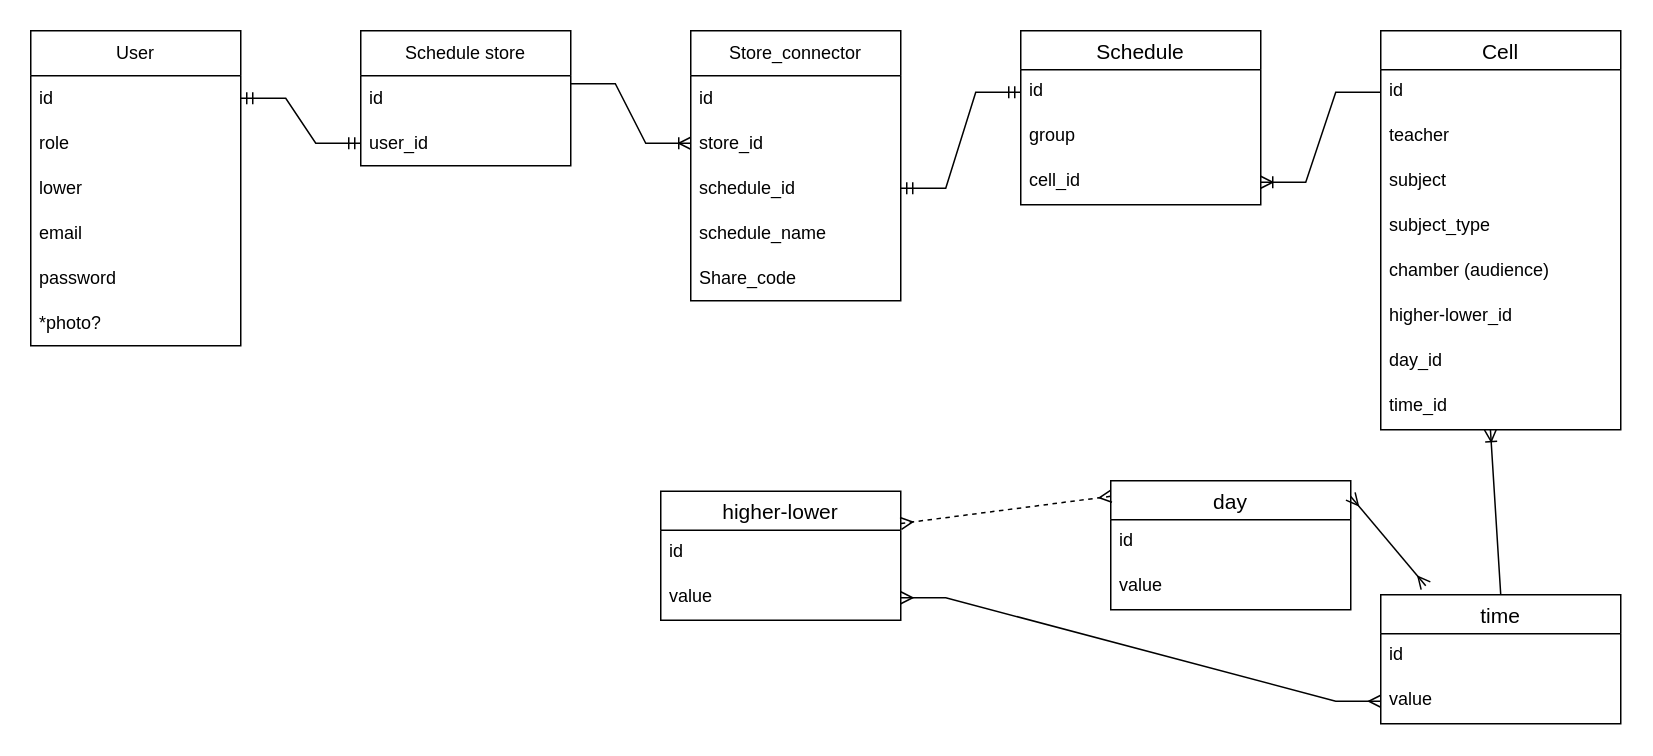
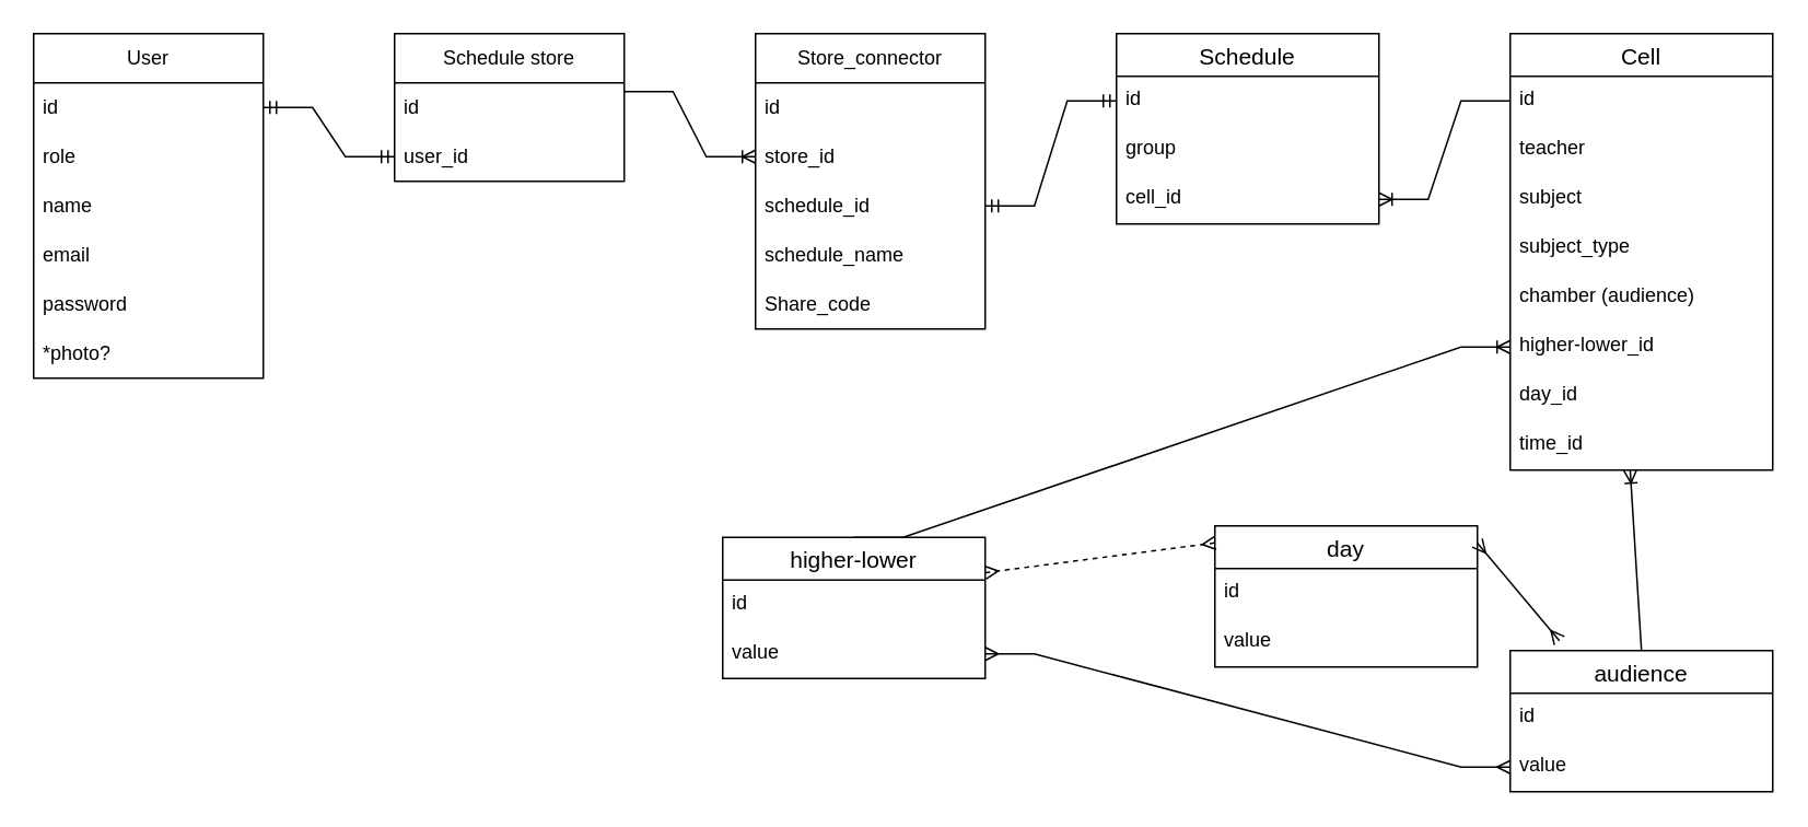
- <mxCell id="5" value="lower" style="text;strokeColor=none;fillColor=none;align=left;verticalAlign=middle;spacingLeft=4;spacingRight=4;overflow=hidden;points=[[0,0.5],[1,0.5]];portConstraint=eastwest;rotatable=0;whiteSpace=wrap;html=1;" vertex="1" parent="2"><mxGeometry y="90" width="140" height="30" as="geometry" /></mxCell>
+ <mxCell id="5" value="name" style="text;strokeColor=none;fillColor=none;align=left;verticalAlign=middle;spacingLeft=4;spacingRight=4;overflow=hidden;points=[[0,0.5],[1,0.5]];portConstraint=eastwest;rotatable=0;whiteSpace=wrap;html=1;" vertex="1" parent="2"><mxGeometry y="90" width="140" height="30" as="geometry" /></mxCell>
+ <mxCell id="32" value="" style="edgeStyle=entityRelationEdgeStyle;fontSize=12;html=1;endArrow=ERoneToMany;rounded=0;entryX=0;entryY=0.5;entryDx=0;entryDy=0;exitX=0.5;exitY=0;exitDx=0;exitDy=0;" edge="1" parent="1" source="29" target="26"><mxGeometry width="100" height="100" relative="1" as="geometry"><mxPoint x="640" y="250" as="sourcePoint" /><mxPoint x="740" y="150" as="targetPoint" /></mxGeometry></mxCell>
- <mxCell id="33" value="time" style="swimlane;fontStyle=0;childLayout=stackLayout;horizontal=1;startSize=26;horizontalStack=0;resizeParent=1;resizeParentMax=0;resizeLast=0;collapsible=1;marginBottom=0;align=center;fontSize=14;" vertex="1" parent="1"><mxGeometry x="920" y="396" width="160" height="86" as="geometry" /></mxCell>
+ <mxCell id="33" value="audience" style="swimlane;fontStyle=0;childLayout=stackLayout;horizontal=1;startSize=26;horizontalStack=0;resizeParent=1;resizeParentMax=0;resizeLast=0;collapsible=1;marginBottom=0;align=center;fontSize=14;" vertex="1" parent="1"><mxGeometry x="920" y="396" width="160" height="86" as="geometry" /></mxCell>
